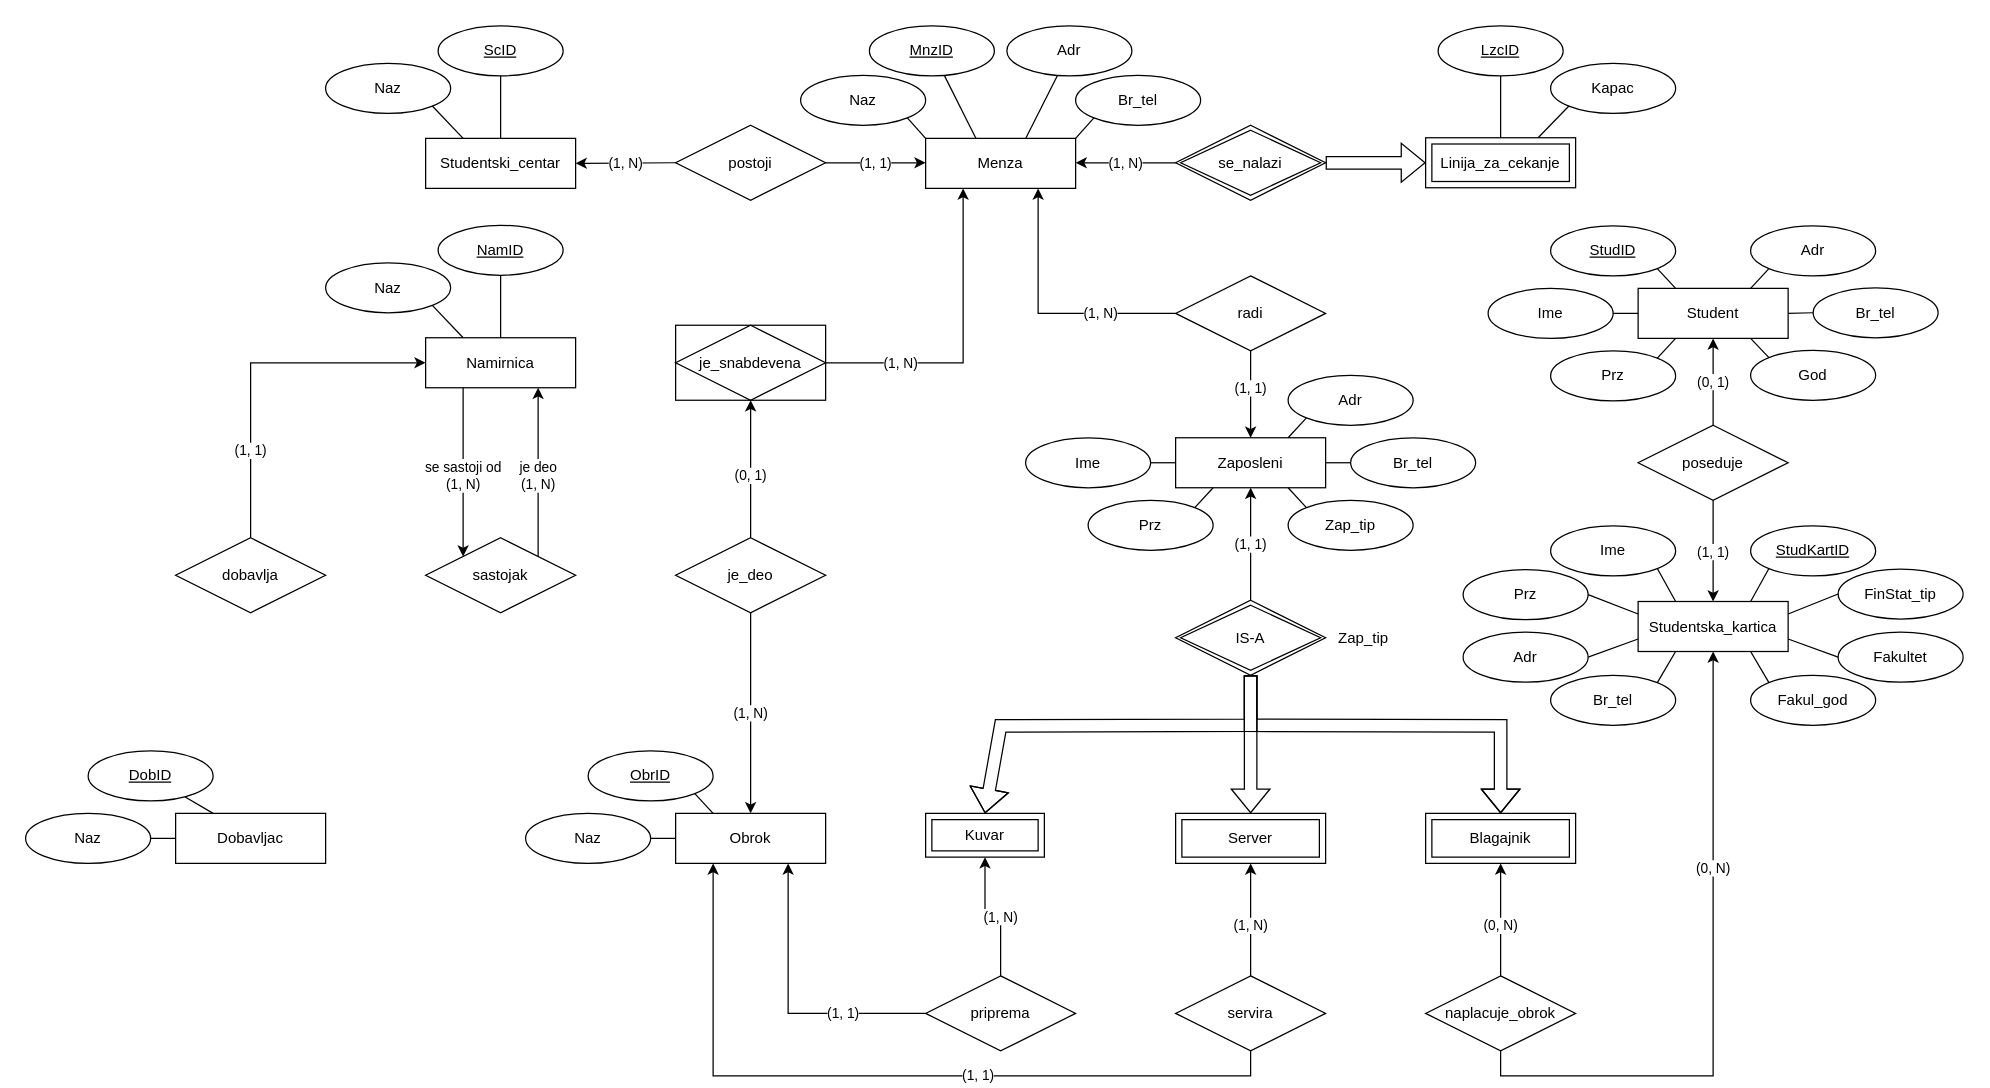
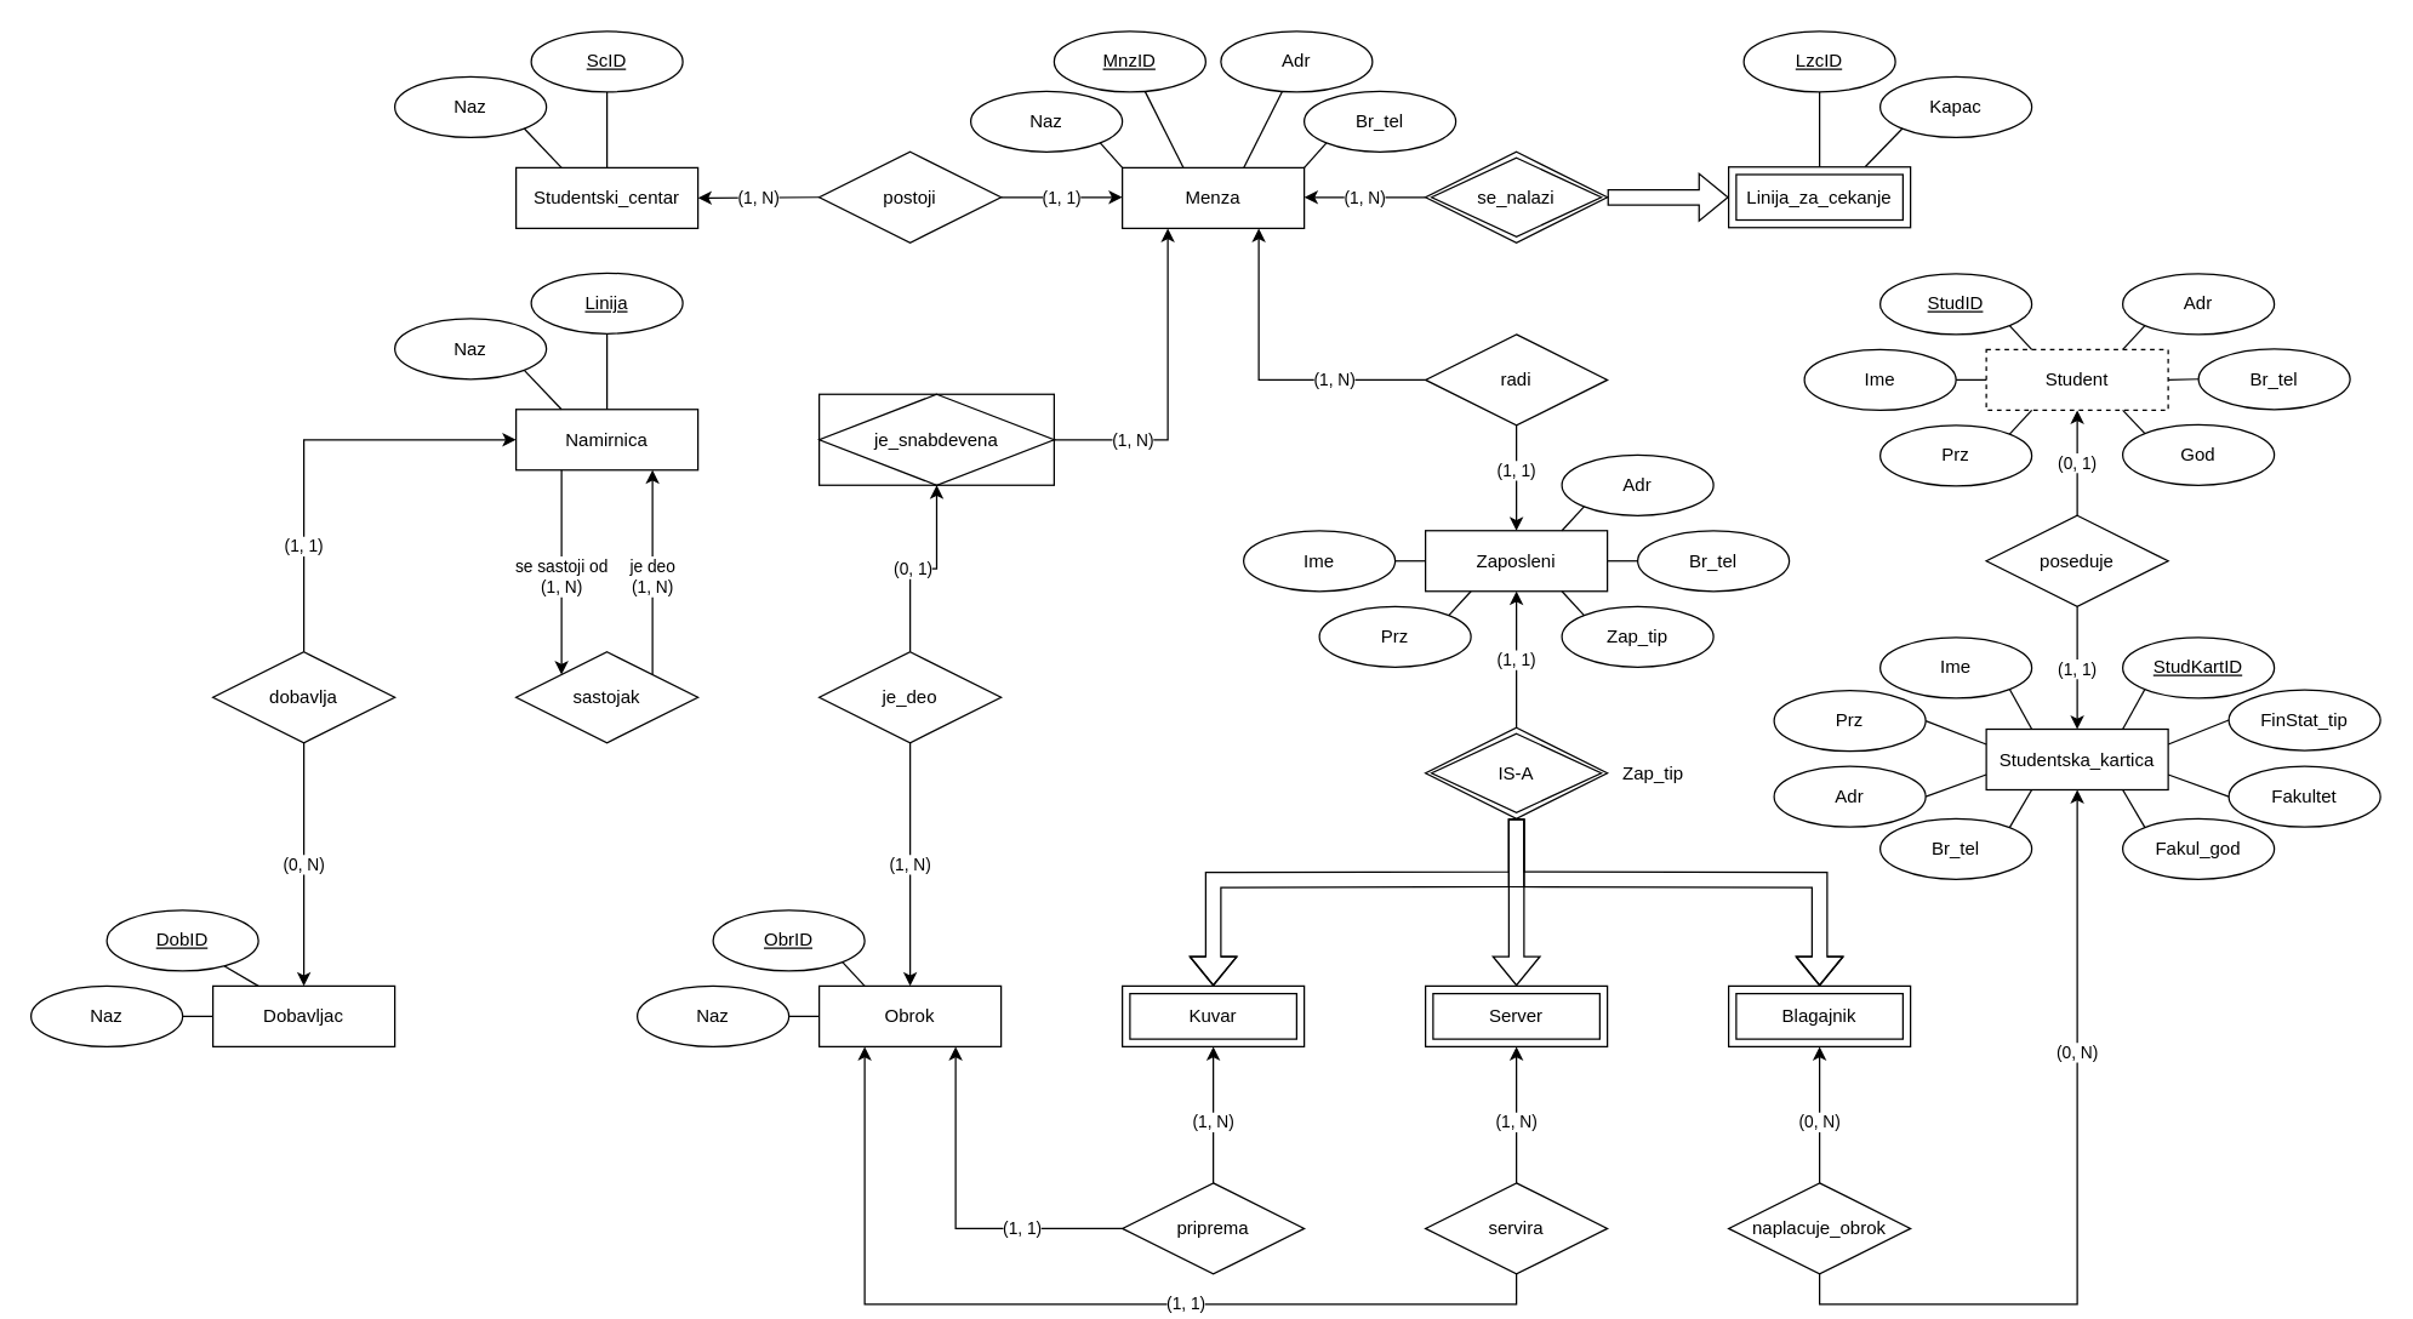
- <mxCell id="61" value="NamID" style="ellipse;whiteSpace=wrap;html=1;align=center;fontStyle=4;" parent="1" vertex="1"><mxGeometry x="350" y="179.5" width="100" height="40" as="geometry" /></mxCell>
+ <mxCell id="61" value="Linija" style="ellipse;whiteSpace=wrap;html=1;align=center;fontStyle=4;" parent="1" vertex="1"><mxGeometry x="350" y="179.5" width="100" height="40" as="geometry" /></mxCell>
- <mxCell id="81" value="Student" style="whiteSpace=wrap;html=1;align=center;" parent="1" vertex="1"><mxGeometry x="1310" y="230" width="120" height="40" as="geometry" /></mxCell>
+ <mxCell id="81" value="Student" style="whiteSpace=wrap;html=1;align=center;dashed=1;" parent="1" vertex="1"><mxGeometry x="1310" y="230" width="120" height="40" as="geometry" /></mxCell>
- <mxCell id="65" value="je_snabdevena" style="shape=associativeEntity;whiteSpace=wrap;html=1;align=center;rounded=0;sketch=0;" parent="1" vertex="1"><mxGeometry x="540" y="259.5" width="120" height="60" as="geometry" /></mxCell>
+ <mxCell id="65" value="je_snabdevena" style="shape=associativeEntity;whiteSpace=wrap;html=1;align=center;rounded=0;sketch=0;" parent="1" vertex="1"><mxGeometry x="540" y="259.5" width="155" height="60" as="geometry" /></mxCell>
+ <mxCell id="51" value="(0, N)" style="edgeStyle=orthogonalEdgeStyle;rounded=0;orthogonalLoop=1;jettySize=auto;html=1;entryX=0.5;entryY=0;entryDx=0;entryDy=0;startArrow=none;startFill=0;endArrow=classic;endFill=1;exitX=0.5;exitY=1;exitDx=0;exitDy=0;" parent="1" source="59" target="50" edge="1"><mxGeometry x="0.003" relative="1" as="geometry"><mxPoint x="120" y="289.5" as="sourcePoint" /><mxPoint as="offset" /></mxGeometry></mxCell>
- <mxCell id="41" value="Kuvar" style="shape=ext;margin=3;double=1;whiteSpace=wrap;html=1;align=center;rounded=0;sketch=0;" parent="1" vertex="1"><mxGeometry x="740" y="650" width="95" height="35" as="geometry" /></mxCell>
+ <mxCell id="41" value="Kuvar" style="shape=ext;margin=3;double=1;whiteSpace=wrap;html=1;align=center;rounded=0;sketch=0;" parent="1" vertex="1"><mxGeometry x="740" y="650" width="120" height="40" as="geometry" /></mxCell>
